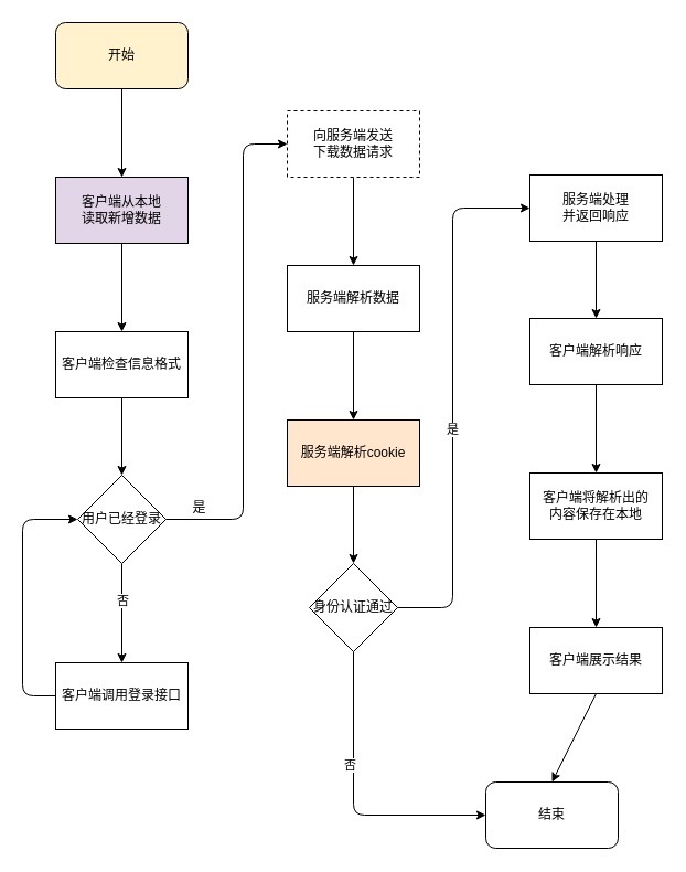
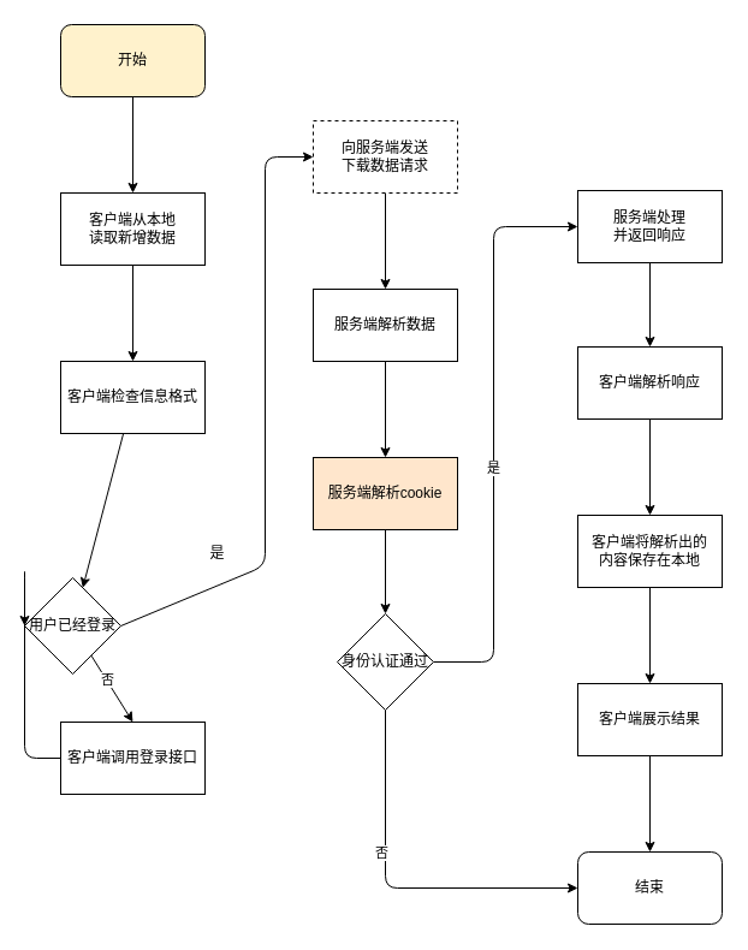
- <mxCell id="5" value="客户端从本地&lt;br&gt;读取新增数据" style="rounded=0;whiteSpace=wrap;html=1;fillColor=#e1d5e7;" parent="1" vertex="1"><mxGeometry x="50" y="160" width="120" height="60" as="geometry" /></mxCell>
+ <mxCell id="5" value="客户端从本地&lt;br&gt;读取新增数据" style="rounded=0;whiteSpace=wrap;html=1;" parent="1" vertex="1"><mxGeometry x="50" y="160" width="120" height="60" as="geometry" /></mxCell>
- <mxCell id="29" value="&lt;span&gt;用户已经登录&lt;/span&gt;" style="rhombus;whiteSpace=wrap;html=1;rounded=0;" parent="1" vertex="1"><mxGeometry x="70" y="430" width="80" height="80" as="geometry" /></mxCell>
+ <mxCell id="29" value="&lt;span&gt;用户已经登录&lt;/span&gt;" style="rhombus;whiteSpace=wrap;html=1;rounded=0;" parent="1" vertex="1"><mxGeometry x="20" y="480" width="80" height="80" as="geometry" /></mxCell>
- <mxCell id="25" value="结束" style="rounded=1;whiteSpace=wrap;html=1;" parent="1" vertex="1"><mxGeometry x="440" y="708" width="120" height="60" as="geometry" /></mxCell>
+ <mxCell id="25" value="结束" style="rounded=1;whiteSpace=wrap;html=1;" parent="1" vertex="1"><mxGeometry x="480" y="708" width="120" height="60" as="geometry" /></mxCell>
